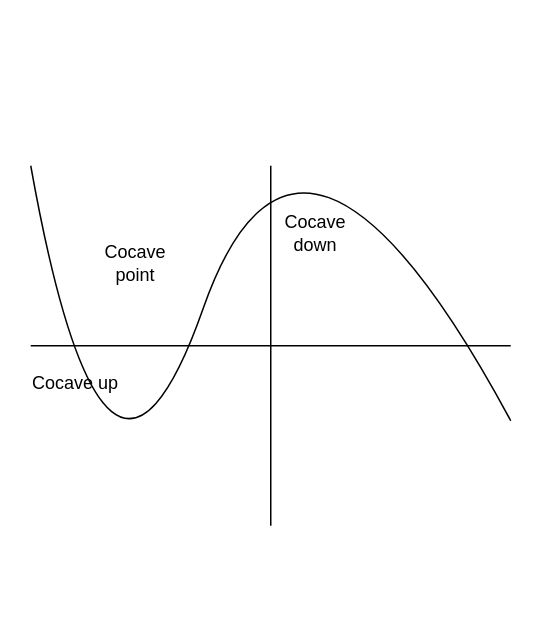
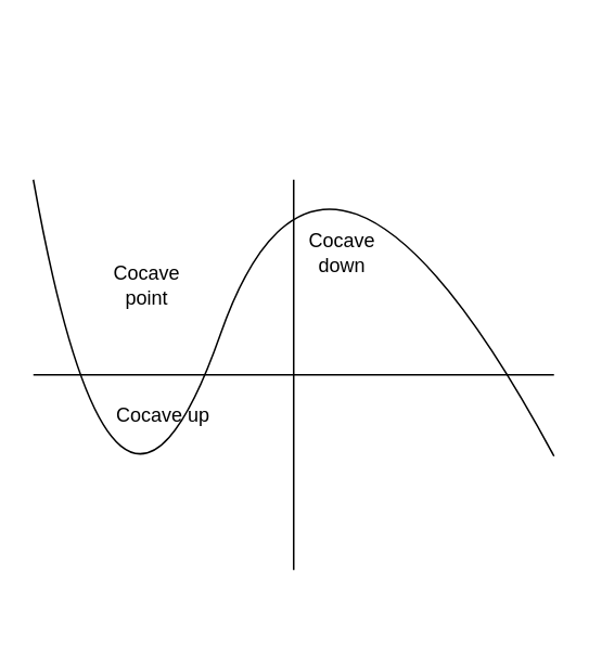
- <mxCell id="6" value="Cocave up" style="text;html=1;align=center;verticalAlign=middle;whiteSpace=wrap;rounded=0;" vertex="1" parent="1"><mxGeometry x="20" y="240" width="60" height="30" as="geometry" /></mxCell>
+ <mxCell id="6" value="Cocave up" style="text;html=1;align=center;verticalAlign=middle;whiteSpace=wrap;rounded=0;" vertex="1" parent="1"><mxGeometry x="70" y="240" width="60" height="30" as="geometry" /></mxCell>
